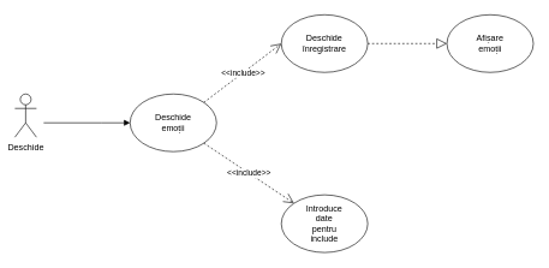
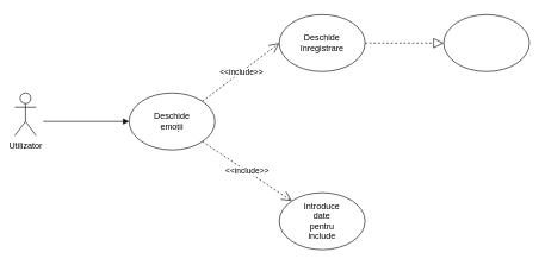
- <mxCell id="9" value="Afișare emoții" style="text;html=1;strokeColor=none;fillColor=none;align=center;verticalAlign=middle;whiteSpace=wrap;rounded=0;" parent="1" vertex="1"><mxGeometry x="650" y="45" width="60" height="30" as="geometry" /></mxCell>
- <mxCell id="2" value="Deschide" style="shape=umlActor;verticalLabelPosition=bottom;verticalAlign=top;html=1;" parent="1" vertex="1"><mxGeometry x="20" y="130" width="30" height="60" as="geometry" /></mxCell>
+ <mxCell id="2" value="Utilizator" style="shape=umlActor;verticalLabelPosition=bottom;verticalAlign=top;html=1;" parent="1" vertex="1"><mxGeometry x="20" y="130" width="30" height="60" as="geometry" /></mxCell>
